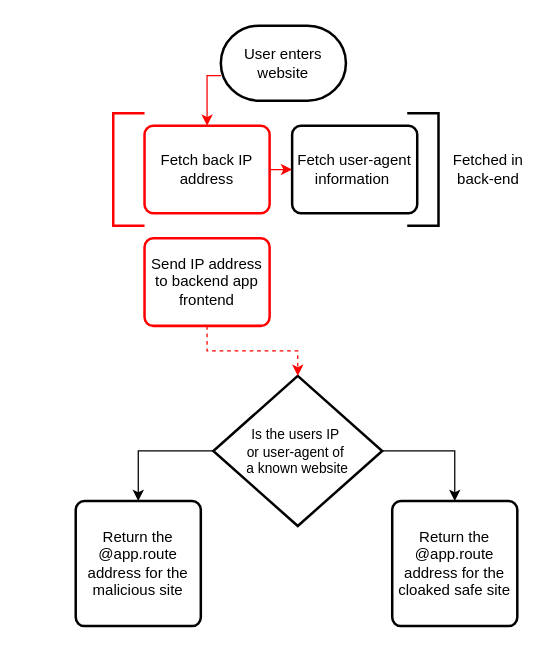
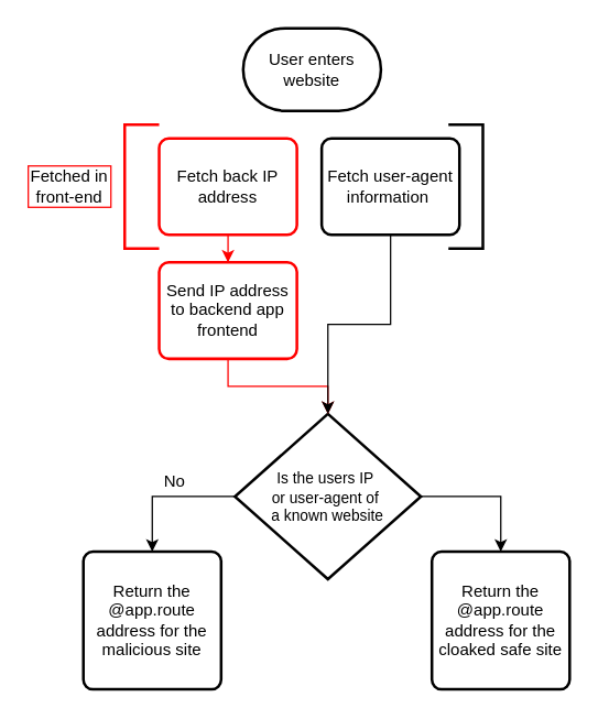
- <mxCell id="2" style="edgeStyle=orthogonalEdgeStyle;rounded=0;orthogonalLoop=1;jettySize=auto;html=1;entryX=0.5;entryY=0;entryDx=0;entryDy=0;fillColor=#FF0000;strokeColor=#FF0000;" parent="1" source="3" target="8" edge="1"><mxGeometry relative="1" as="geometry"><Array as="points"><mxPoint x="165" y="60" /></Array></mxGeometry></mxCell>
+ <mxCell id="12" value="Fetched in front-end" style="text;strokeColor=#FF0000;align=center;fillColor=none;html=1;verticalAlign=middle;whiteSpace=wrap;rounded=0;" parent="1" vertex="1"><mxGeometry x="20" y="120" width="60" height="30" as="geometry" /></mxCell>
- <mxCell id="7" style="edgeStyle=orthogonalEdgeStyle;rounded=0;orthogonalLoop=1;jettySize=auto;html=1;strokeColor=#FF0000;" parent="1" source="8" target="11" edge="1"><mxGeometry relative="1" as="geometry" /></mxCell>
+ <mxCell id="7" style="edgeStyle=orthogonalEdgeStyle;rounded=0;orthogonalLoop=1;jettySize=auto;html=1;strokeColor=#FF0000;" parent="1" source="8" target="10" edge="1"><mxGeometry relative="1" as="geometry" /></mxCell>
- <mxCell id="15" value="Fetched in back-end" style="text;strokeColor=none;align=center;fillColor=none;html=1;verticalAlign=middle;whiteSpace=wrap;rounded=0;" parent="1" vertex="1"><mxGeometry x="360" y="120" width="60" height="30" as="geometry" /></mxCell>
+ <mxCell id="16" style="edgeStyle=orthogonalEdgeStyle;rounded=0;orthogonalLoop=1;jettySize=auto;html=1;entryX=0.5;entryY=0;entryDx=0;entryDy=0;entryPerimeter=0;" parent="1" source="11" target="6" edge="1"><mxGeometry relative="1" as="geometry" /></mxCell>
- <mxCell id="9" style="edgeStyle=orthogonalEdgeStyle;rounded=0;orthogonalLoop=1;jettySize=auto;html=1;strokeColor=#FF0000;dashed=1;" parent="1" source="10" target="6" edge="1"><mxGeometry relative="1" as="geometry" /></mxCell>
+ <mxCell id="9" style="edgeStyle=orthogonalEdgeStyle;rounded=0;orthogonalLoop=1;jettySize=auto;html=1;strokeColor=#FF0000;" parent="1" source="10" target="6" edge="1"><mxGeometry relative="1" as="geometry" /></mxCell>
+ <mxCell id="19" value="No" style="text;strokeColor=none;align=center;fillColor=none;html=1;verticalAlign=middle;whiteSpace=wrap;rounded=0;" parent="1" vertex="1"><mxGeometry x="110" y="339" width="32.5" height="20" as="geometry" /></mxCell>
